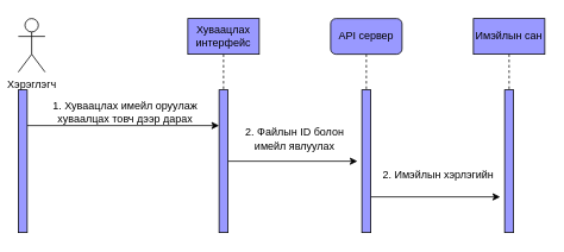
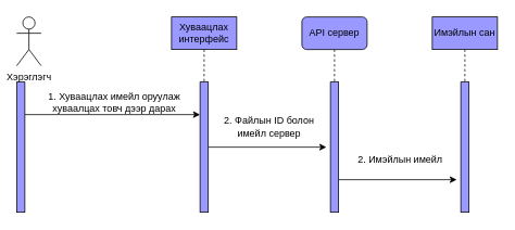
- <mxCell id="16" value="2. Файлын ID болон &lt;br&gt;имейл явлуулах" style="text;strokeColor=none;align=center;fillColor=none;html=1;verticalAlign=middle;whiteSpace=wrap;rounded=0;" vertex="1" parent="1"><mxGeometry x="245" y="140" width="170" height="30" as="geometry" /></mxCell>
+ <mxCell id="16" value="2. Файлын ID болон &lt;br&gt;имейл сервер" style="text;strokeColor=none;align=center;fillColor=none;html=1;verticalAlign=middle;whiteSpace=wrap;rounded=0;" vertex="1" parent="1"><mxGeometry x="245" y="140" width="170" height="30" as="geometry" /></mxCell>
- <mxCell id="18" value="2. Имэйлын хэрлэгийн&amp;nbsp;" style="text;strokeColor=none;align=center;fillColor=none;html=1;verticalAlign=middle;whiteSpace=wrap;rounded=0;" vertex="1" parent="1"><mxGeometry x="415" y="180" width="155" height="30" as="geometry" /></mxCell>
+ <mxCell id="18" value="2. Имэйлын имейл&amp;nbsp;" style="text;strokeColor=none;align=center;fillColor=none;html=1;verticalAlign=middle;whiteSpace=wrap;rounded=0;" vertex="1" parent="1"><mxGeometry x="415" y="180" width="155" height="30" as="geometry" /></mxCell>
